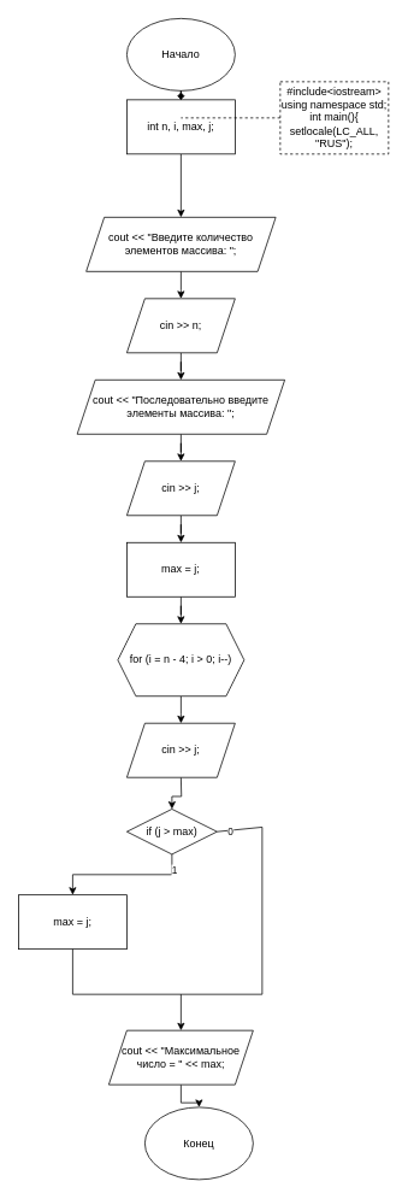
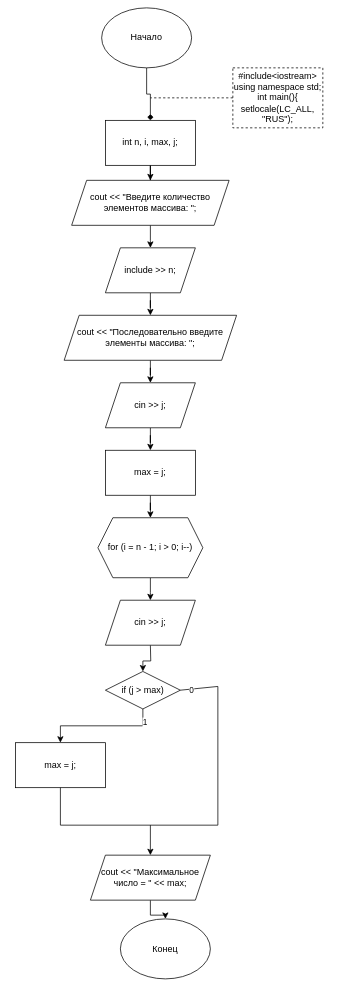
- <mxCell id="3" value="Начало" style="ellipse;whiteSpace=wrap;html=1;" vertex="1" parent="1"><mxGeometry x="140" width="120" height="80" as="geometry" y="20" /></mxCell>
+ <mxCell id="3" value="Начало" style="ellipse;whiteSpace=wrap;html=1;" vertex="1" parent="1"><mxGeometry x="135" y="10" width="120" height="80" as="geometry" /></mxCell>
- <mxCell id="5" value="&lt;span&gt;&#09;&lt;/span&gt;int n, i, max, j;" style="rounded=0;whiteSpace=wrap;html=1;align=center;" vertex="1" parent="1"><mxGeometry x="140" y="110" width="120" height="60" as="geometry" /></mxCell>
+ <mxCell id="5" value="&lt;span&gt;&#09;&lt;/span&gt;int n, i, max, j;" style="rounded=0;whiteSpace=wrap;html=1;align=center;" vertex="1" parent="1"><mxGeometry x="140" y="160" width="120" height="60" as="geometry" /></mxCell>
- <mxCell id="11" value="&lt;span&gt;&#09;&lt;/span&gt;cin &amp;gt;&amp;gt; n;" style="shape=parallelogram;perimeter=parallelogramPerimeter;whiteSpace=wrap;html=1;fixedSize=1;" vertex="1" parent="1"><mxGeometry x="140" y="330" width="120" height="60" as="geometry" /></mxCell>
+ <mxCell id="11" value="&lt;span&gt;&#09;&lt;/span&gt;include &amp;gt;&amp;gt; n;" style="shape=parallelogram;perimeter=parallelogramPerimeter;whiteSpace=wrap;html=1;fixedSize=1;" vertex="1" parent="1"><mxGeometry x="140" y="330" width="120" height="60" as="geometry" /></mxCell>
- <mxCell id="19" value="&lt;span&gt;&#09;&lt;/span&gt;for (i = n - 4; i &amp;gt; 0; i--)" style="shape=hexagon;perimeter=hexagonPerimeter2;whiteSpace=wrap;html=1;fixedSize=1;" vertex="1" parent="1"><mxGeometry x="130" y="690" width="140" height="80" as="geometry" /></mxCell>
+ <mxCell id="19" value="&lt;span&gt;&#09;&lt;/span&gt;for (i = n - 1; i &amp;gt; 0; i--)" style="shape=hexagon;perimeter=hexagonPerimeter2;whiteSpace=wrap;html=1;fixedSize=1;" vertex="1" parent="1"><mxGeometry x="130" y="690" width="140" height="80" as="geometry" /></mxCell>
